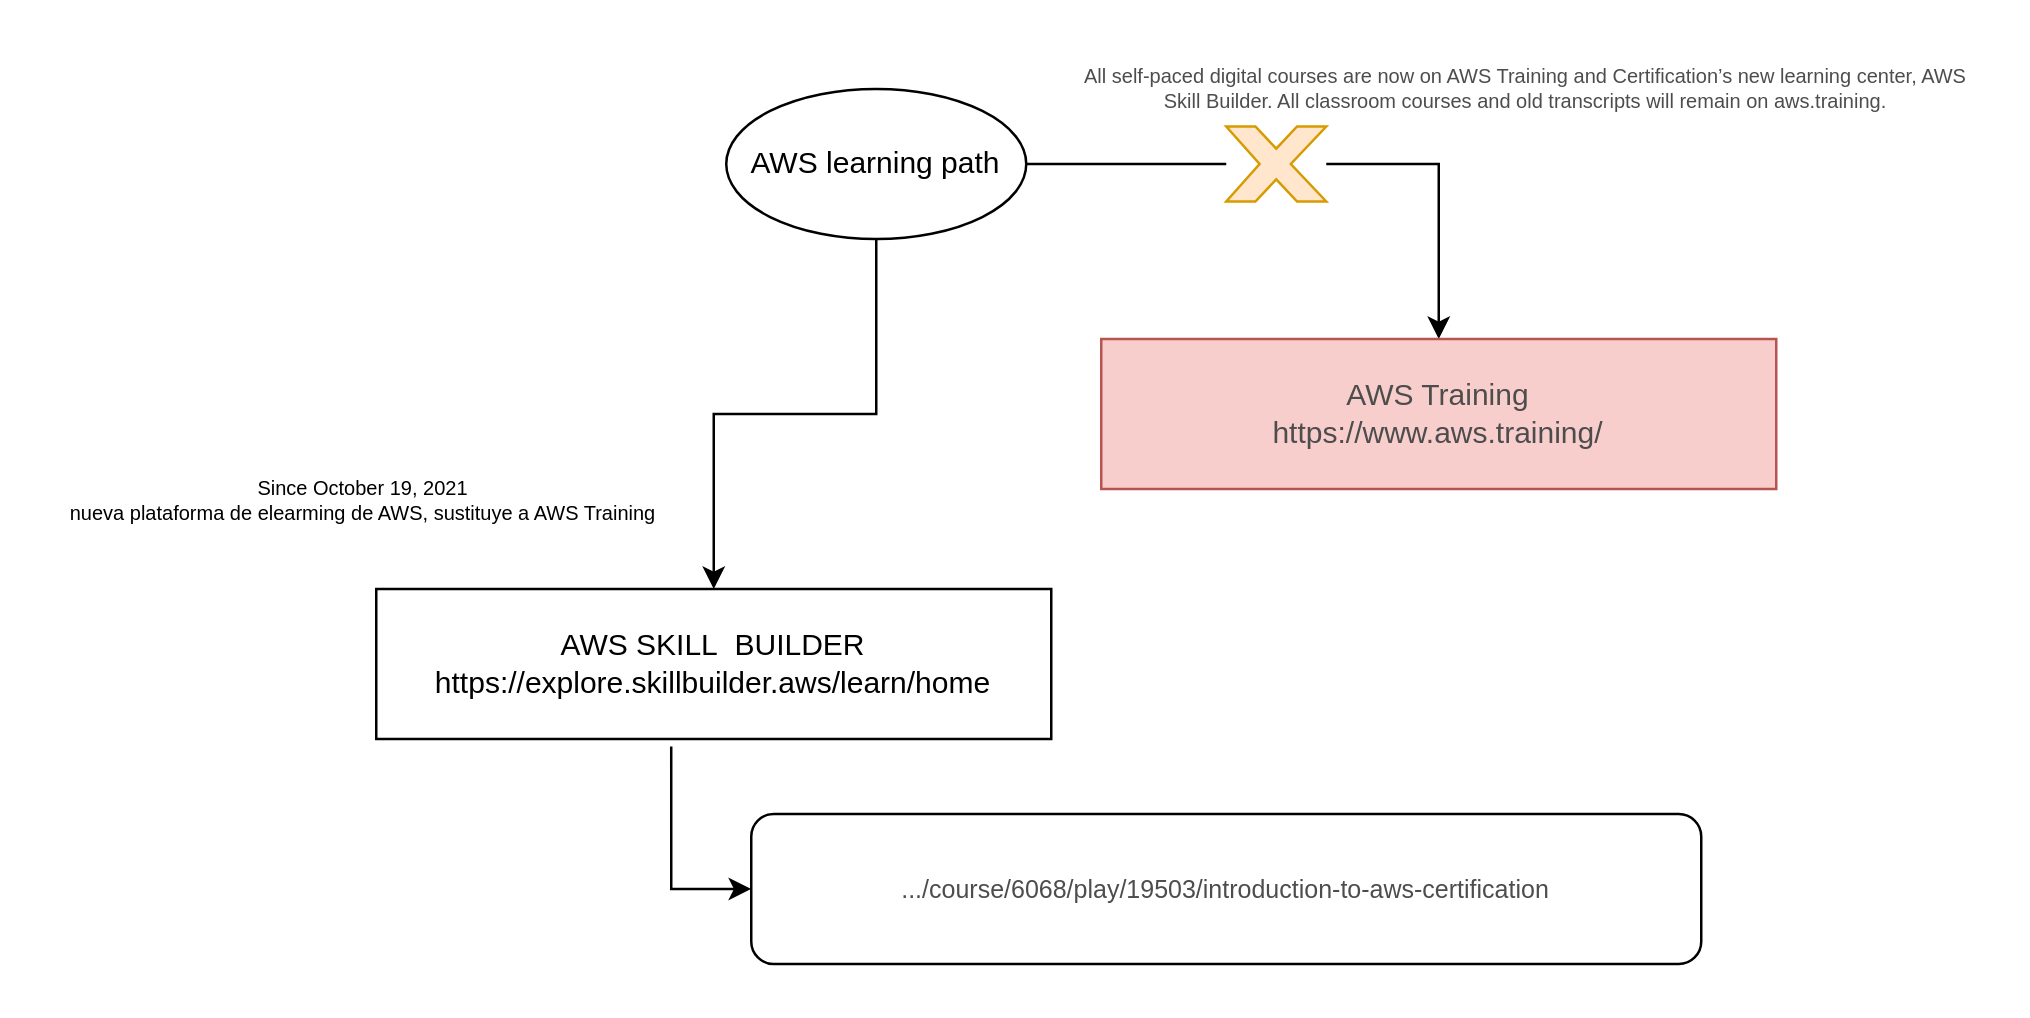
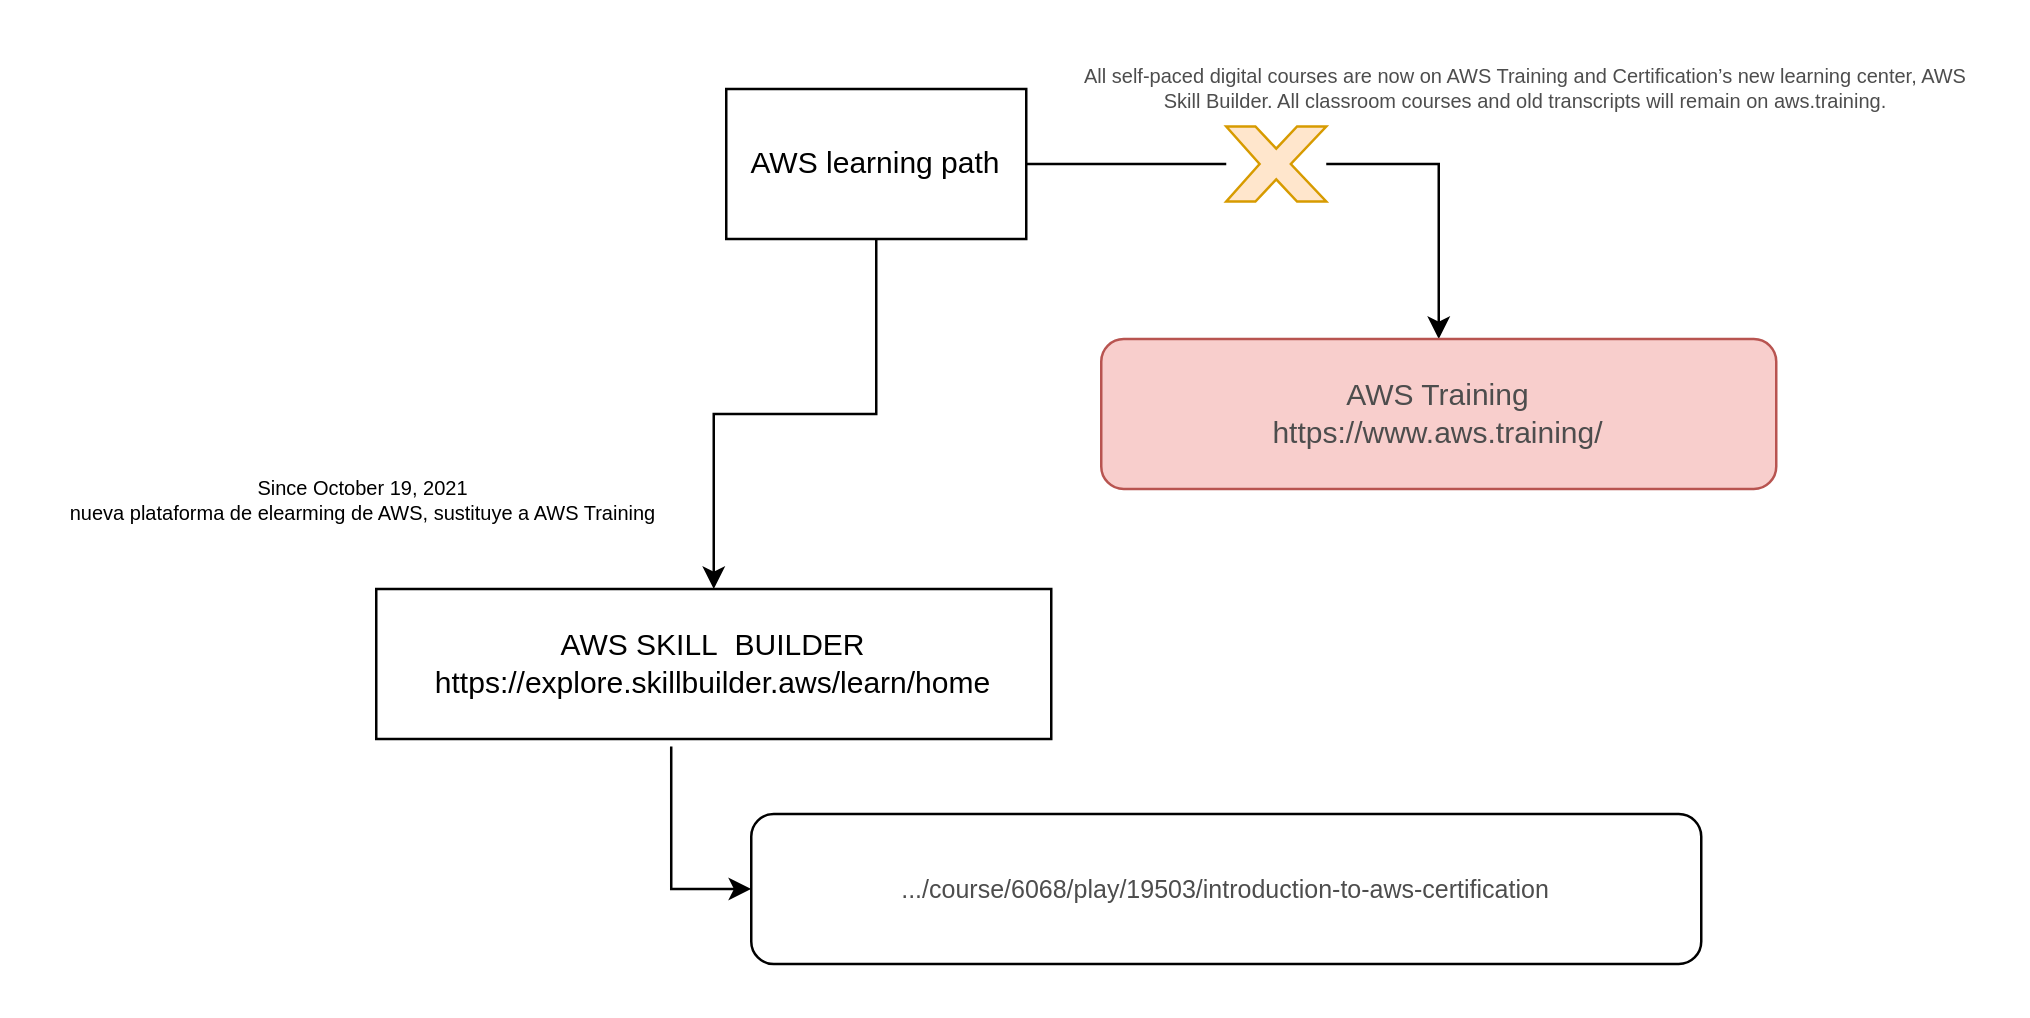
- <mxCell id="4" value="AWS learning path" style="ellipse;whiteSpace=wrap;html=1;" parent="1" vertex="1"><mxGeometry x="290" y="35" width="120" height="60" as="geometry" /></mxCell>
+ <mxCell id="4" value="AWS learning path" style="rounded=0;whiteSpace=wrap;html=1;" parent="1" vertex="1"><mxGeometry x="290" y="35" width="120" height="60" as="geometry" /></mxCell>
- <mxCell id="8" value="AWS Training&lt;br&gt;https://www.aws.training/" style="rounded=0;whiteSpace=wrap;html=1;fillColor=#f8cecc;strokeColor=#b85450;fontColor=#4D4D4D;" parent="1" vertex="1"><mxGeometry x="440" y="135" width="270" height="60" as="geometry" /></mxCell>
+ <mxCell id="8" value="AWS Training&lt;br&gt;https://www.aws.training/" style="whiteSpace=wrap;html=1;fillColor=#f8cecc;strokeColor=#b85450;fontColor=#4D4D4D;rounded=1;" parent="1" vertex="1"><mxGeometry x="440" y="135" width="270" height="60" as="geometry" /></mxCell>
